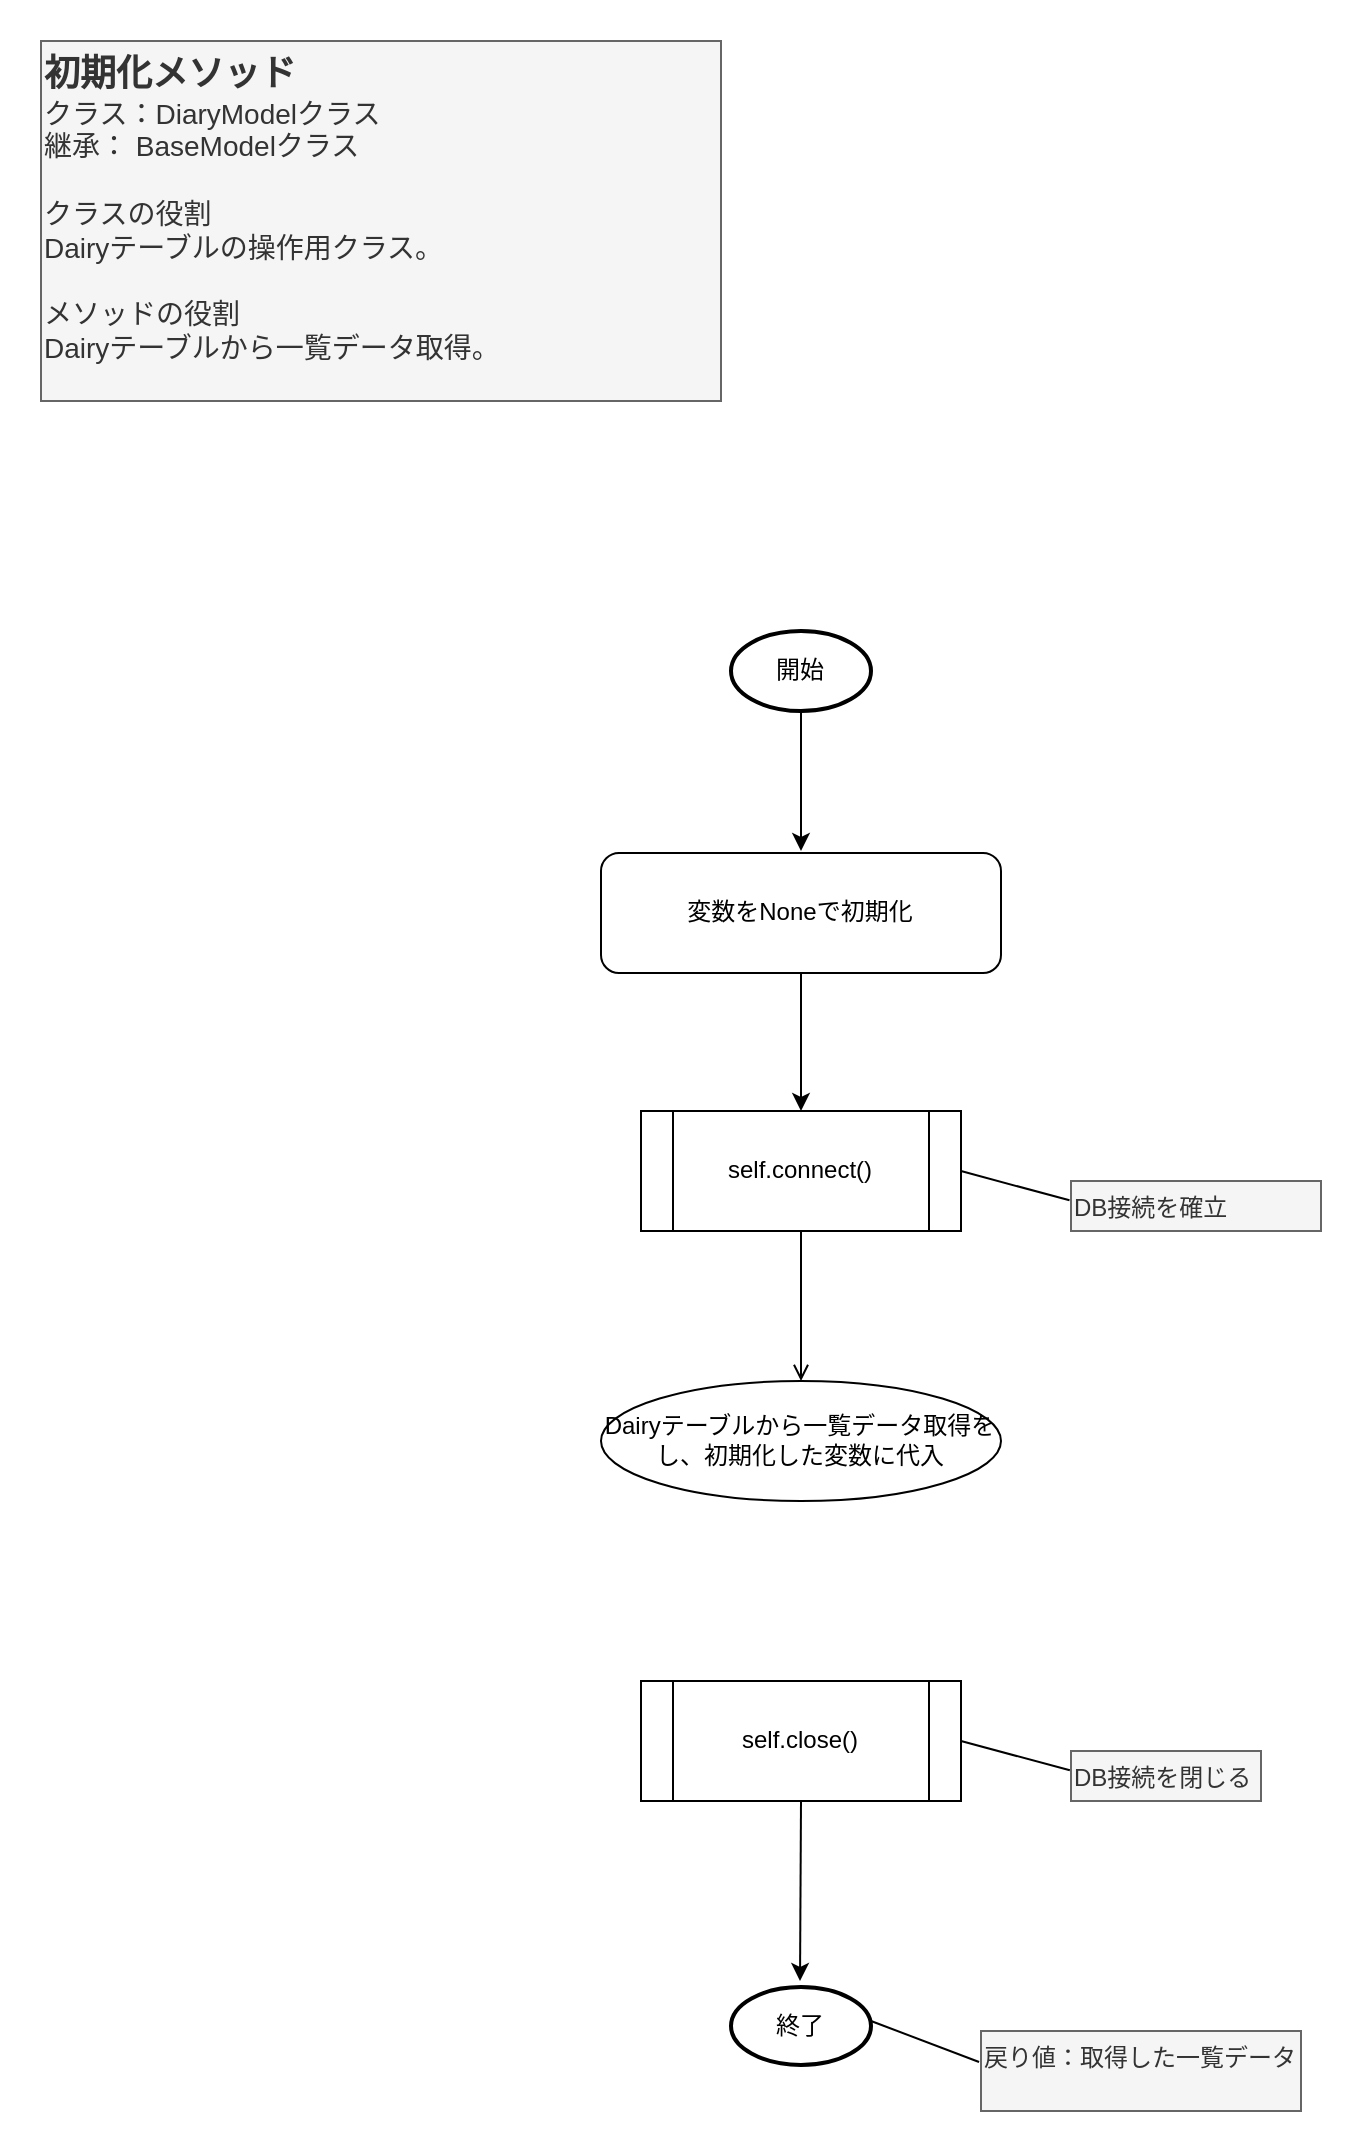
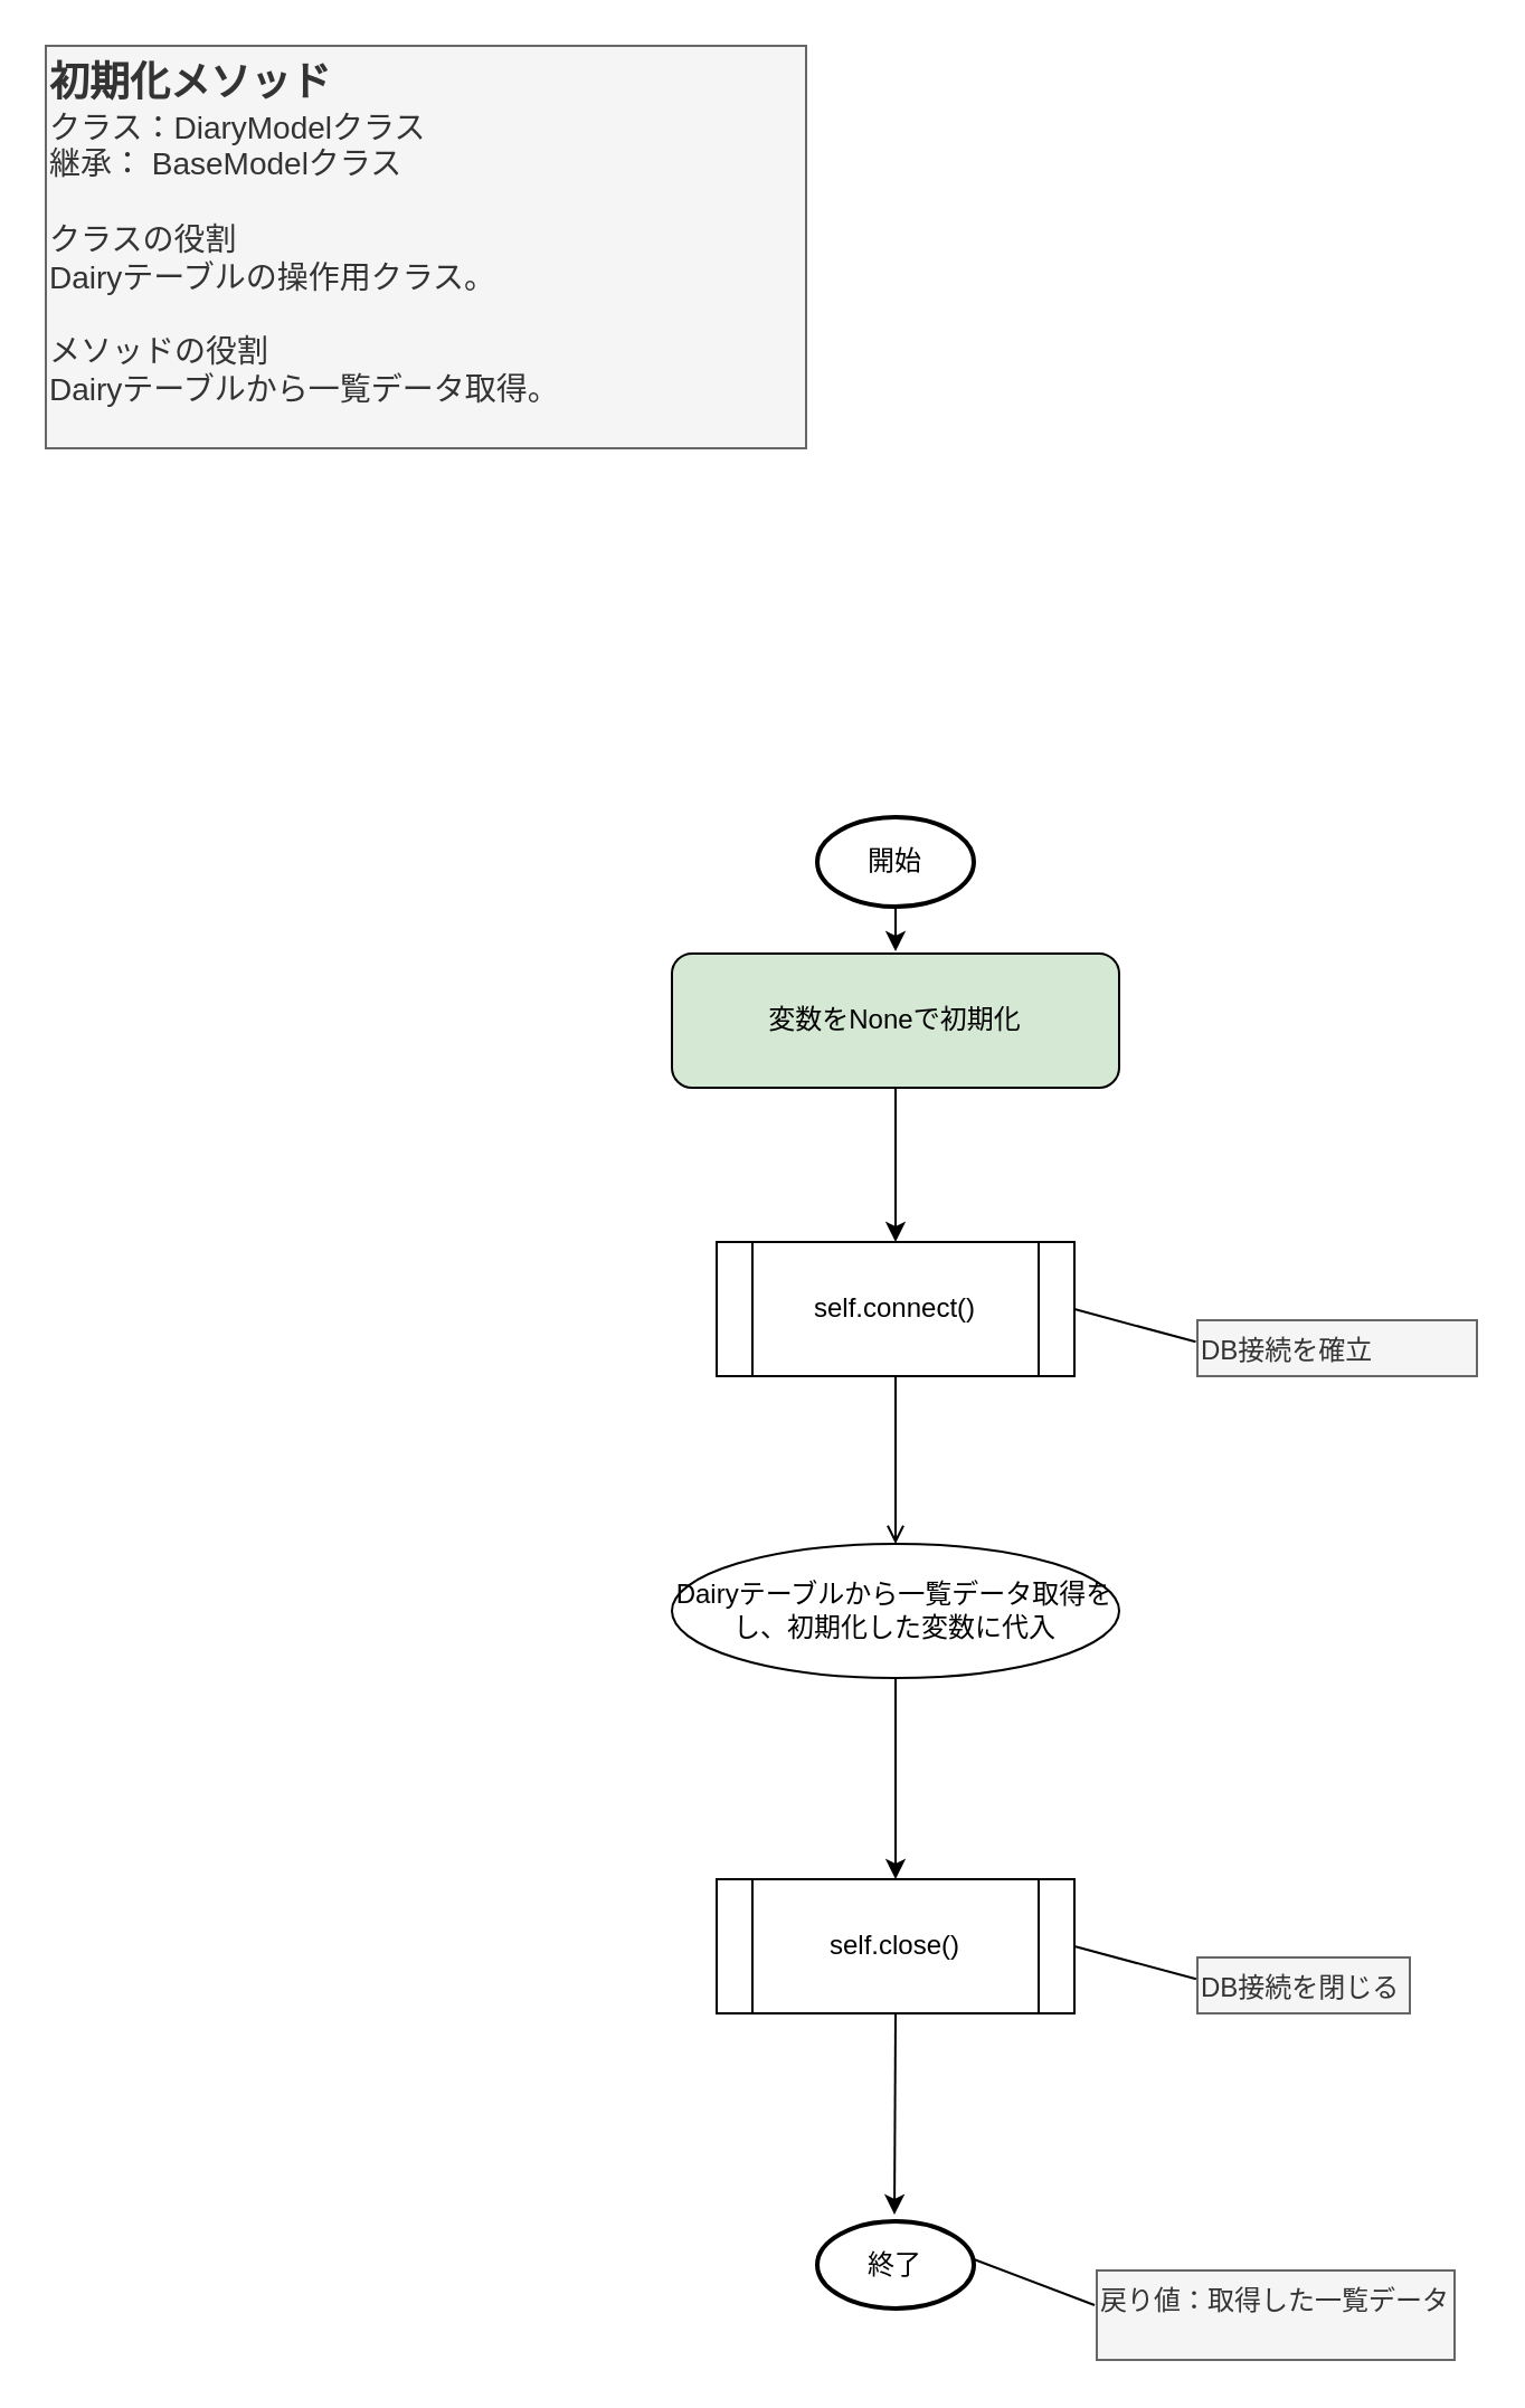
- <mxCell id="3" value="開始" style="strokeWidth=2;html=1;shape=mxgraph.flowchart.start_1;whiteSpace=wrap;" parent="1" vertex="1"><mxGeometry x="365" y="315" width="70" height="40" as="geometry" /></mxCell>
+ <mxCell id="3" value="開始" style="strokeWidth=2;html=1;shape=mxgraph.flowchart.start_1;whiteSpace=wrap;" parent="1" vertex="1"><mxGeometry x="365" y="365" width="70" height="40" as="geometry" /></mxCell>
- <mxCell id="6" value="変数をNoneで初期化" style="rounded=1;whiteSpace=wrap;html=1;" parent="1" vertex="1"><mxGeometry x="300" y="426" width="200" height="60" as="geometry" /></mxCell>
+ <mxCell id="6" value="変数をNoneで初期化" style="rounded=1;whiteSpace=wrap;html=1;fillColor=#d5e8d4;" parent="1" vertex="1"><mxGeometry x="300" y="426" width="200" height="60" as="geometry" /></mxCell>
+ <mxCell id="16" value="" style="edgeStyle=orthogonalEdgeStyle;rounded=0;orthogonalLoop=1;jettySize=auto;html=1;" parent="1" source="17" target="11" edge="1"><mxGeometry relative="1" as="geometry" /></mxCell>
